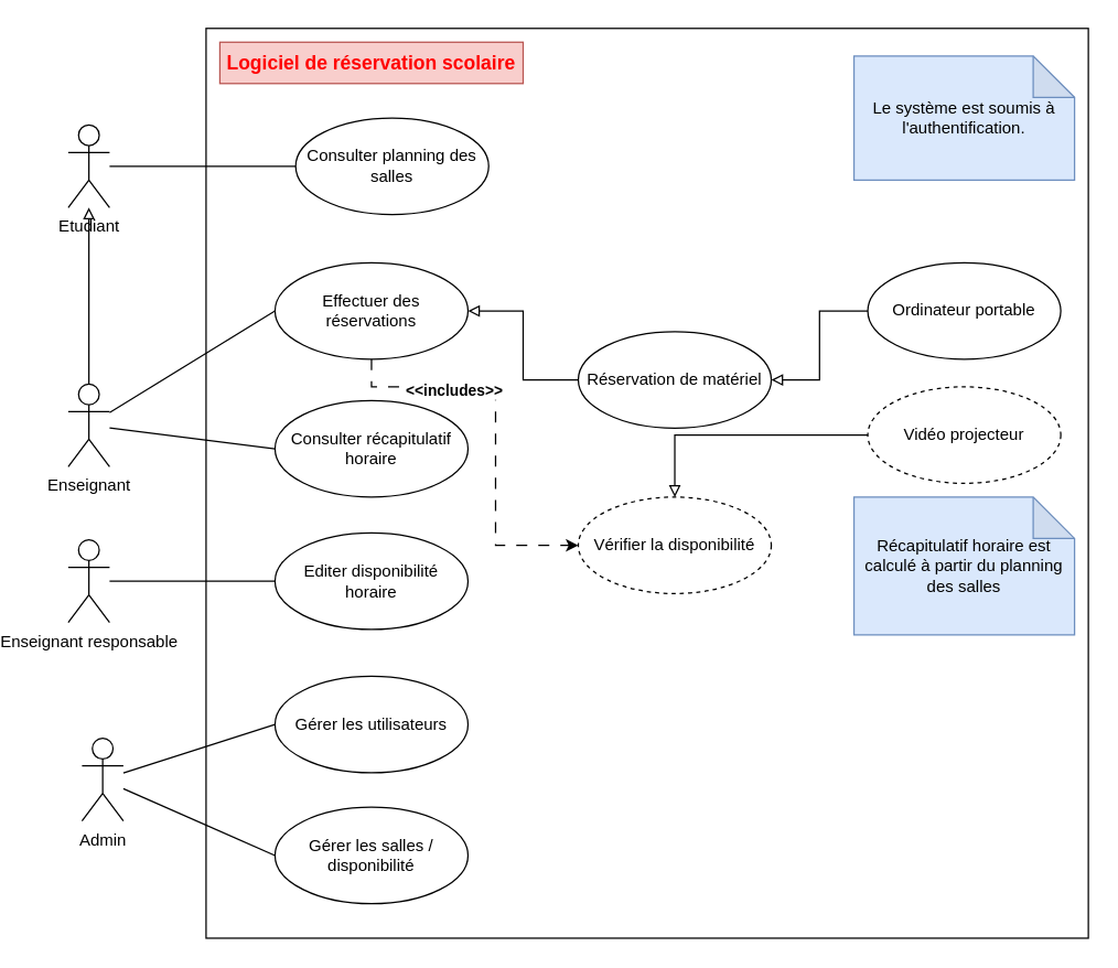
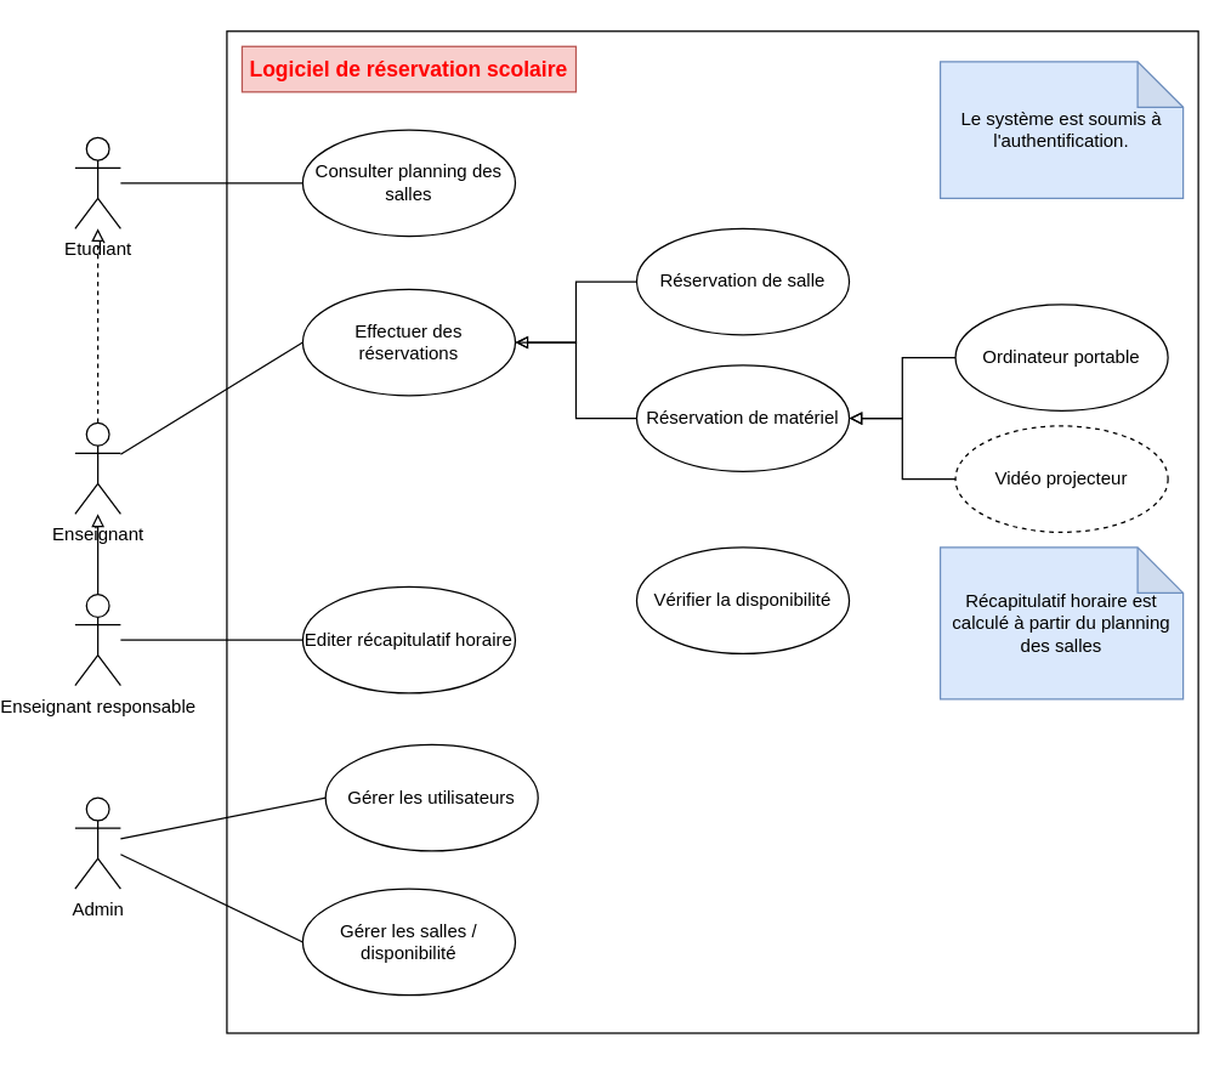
- <mxCell id="11" value="Consulter planning des salles" style="ellipse;whiteSpace=wrap;html=1;" parent="1" vertex="1"><mxGeometry x="185" y="85" width="140" height="70" as="geometry" /></mxCell>
+ <mxCell id="11" value="Consulter planning des salles" style="ellipse;whiteSpace=wrap;html=1;" parent="1" vertex="1"><mxGeometry x="170" y="85" width="140" height="70" as="geometry" /></mxCell>
+ <mxCell id="14" style="edgeStyle=orthogonalEdgeStyle;rounded=0;orthogonalLoop=1;jettySize=auto;html=1;entryX=1;entryY=0.5;entryDx=0;entryDy=0;endArrow=block;endFill=0;" parent="1" source="15" target="10" edge="1"><mxGeometry relative="1" as="geometry" /></mxCell>
+ <mxCell id="15" value="Réservation de salle" style="ellipse;whiteSpace=wrap;html=1;" parent="1" vertex="1"><mxGeometry x="390" y="150" width="140" height="70" as="geometry" /></mxCell>
- <mxCell id="6" style="rounded=0;orthogonalLoop=1;jettySize=auto;html=1;endArrow=block;endFill=0;" parent="1" source="7" target="9" edge="1"><mxGeometry relative="1" as="geometry" /></mxCell>
+ <mxCell id="6" style="rounded=0;orthogonalLoop=1;jettySize=auto;html=1;endArrow=block;endFill=0;dashed=1;" parent="1" source="7" target="9" edge="1"><mxGeometry relative="1" as="geometry" /></mxCell>
- <mxCell id="26" value="Ordinateur portable" style="ellipse;whiteSpace=wrap;html=1;" parent="1" vertex="1"><mxGeometry x="600" y="190" width="140" height="70" as="geometry" /></mxCell>
+ <mxCell id="26" value="Ordinateur portable" style="ellipse;whiteSpace=wrap;html=1;" parent="1" vertex="1"><mxGeometry x="600" y="200" width="140" height="70" as="geometry" /></mxCell>
- <mxCell id="16" style="edgeStyle=orthogonalEdgeStyle;rounded=0;orthogonalLoop=1;jettySize=auto;html=1;entryX=1;entryY=0.5;entryDx=0;entryDy=0;endArrow=block;endFill=0;" parent="1" source="17" target="10" edge="1"><mxGeometry relative="1" as="geometry" /></mxCell>
+ <mxCell id="16" style="edgeStyle=orthogonalEdgeStyle;rounded=0;orthogonalLoop=1;jettySize=auto;html=1;entryX=1;entryY=0.5;entryDx=0;entryDy=0;endArrow=open;endFill=0;" parent="1" source="17" target="10" edge="1"><mxGeometry relative="1" as="geometry" /></mxCell>
- <mxCell id="27" style="edgeStyle=orthogonalEdgeStyle;rounded=0;orthogonalLoop=1;jettySize=auto;html=1;endArrow=block;endFill=0;" parent="1" source="28" target="24" edge="1"><mxGeometry relative="1" as="geometry" /></mxCell>
+ <mxCell id="27" style="edgeStyle=orthogonalEdgeStyle;rounded=0;orthogonalLoop=1;jettySize=auto;html=1;entryX=1;entryY=0.5;entryDx=0;entryDy=0;endArrow=block;endFill=0;" parent="1" source="28" target="17" edge="1"><mxGeometry relative="1" as="geometry" /></mxCell>
- <mxCell id="5" style="rounded=0;orthogonalLoop=1;jettySize=auto;html=1;entryX=0;entryY=0.5;entryDx=0;entryDy=0;endArrow=none;startFill=0;" parent="1" source="7" target="12" edge="1"><mxGeometry relative="1" as="geometry" /></mxCell>
- <mxCell id="12" value="Consulter récapitulatif horaire" style="ellipse;whiteSpace=wrap;html=1;" parent="1" vertex="1"><mxGeometry x="170" y="290" width="140" height="70" as="geometry" /></mxCell>
+ <mxCell id="18" style="edgeStyle=orthogonalEdgeStyle;rounded=0;orthogonalLoop=1;jettySize=auto;html=1;endArrow=block;endFill=0;" parent="1" source="20" target="7" edge="1"><mxGeometry relative="1" as="geometry" /></mxCell>
- <mxCell id="22" style="edgeStyle=orthogonalEdgeStyle;rounded=0;orthogonalLoop=1;jettySize=auto;html=1;exitX=0.5;exitY=1;exitDx=0;exitDy=0;dashed=1;dashPattern=8 8;" parent="1" source="10" target="24" edge="1"><mxGeometry relative="1" as="geometry"><Array as="points"><mxPoint x="240" y="280" /><mxPoint x="330" y="280" /><mxPoint x="330" y="395" /></Array></mxGeometry></mxCell>
- <mxCell id="23" value="&lt;b&gt;&amp;lt;&amp;lt;includes&amp;gt;&amp;gt;&lt;/b&gt;" style="edgeLabel;html=1;align=center;verticalAlign=middle;resizable=0;points=[];" parent="22" vertex="1" connectable="0"><mxGeometry x="-0.446" y="-2" relative="1" as="geometry"><mxPoint as="offset" /></mxGeometry></mxCell>
- <mxCell id="24" value="Vérifier la disponibilité" style="ellipse;whiteSpace=wrap;html=1;dashed=1;" parent="1" vertex="1"><mxGeometry x="390" y="360" width="140" height="70" as="geometry" /></mxCell>
+ <mxCell id="24" value="Vérifier la disponibilité" style="ellipse;whiteSpace=wrap;html=1;" parent="1" vertex="1"><mxGeometry x="390" y="360" width="140" height="70" as="geometry" /></mxCell>
- <mxCell id="13" value="Editer disponibilité horaire" style="ellipse;whiteSpace=wrap;html=1;" parent="1" vertex="1"><mxGeometry x="170" y="386" width="140" height="70" as="geometry" /></mxCell>
+ <mxCell id="13" value="Editer récapitulatif horaire" style="ellipse;whiteSpace=wrap;html=1;" parent="1" vertex="1"><mxGeometry x="170" y="386" width="140" height="70" as="geometry" /></mxCell>
- <mxCell id="33" value="Gérer les utilisateurs" style="ellipse;whiteSpace=wrap;html=1;" vertex="1" parent="1"><mxGeometry x="170" y="490" width="140" height="70" as="geometry" /></mxCell>
+ <mxCell id="33" value="Gérer les utilisateurs" style="ellipse;whiteSpace=wrap;html=1;" vertex="1" parent="1"><mxGeometry x="185" y="490" width="140" height="70" as="geometry" /></mxCell>
- <mxCell id="32" value="Admin" style="shape=umlActor;verticalLabelPosition=bottom;verticalAlign=top;html=1;outlineConnect=0;" vertex="1" parent="1"><mxGeometry x="30" y="535" width="30" height="60" as="geometry" /></mxCell>
+ <mxCell id="32" value="Admin" style="shape=umlActor;verticalLabelPosition=bottom;verticalAlign=top;html=1;outlineConnect=0;" vertex="1" parent="1"><mxGeometry x="20" y="525" width="30" height="60" as="geometry" /></mxCell>
